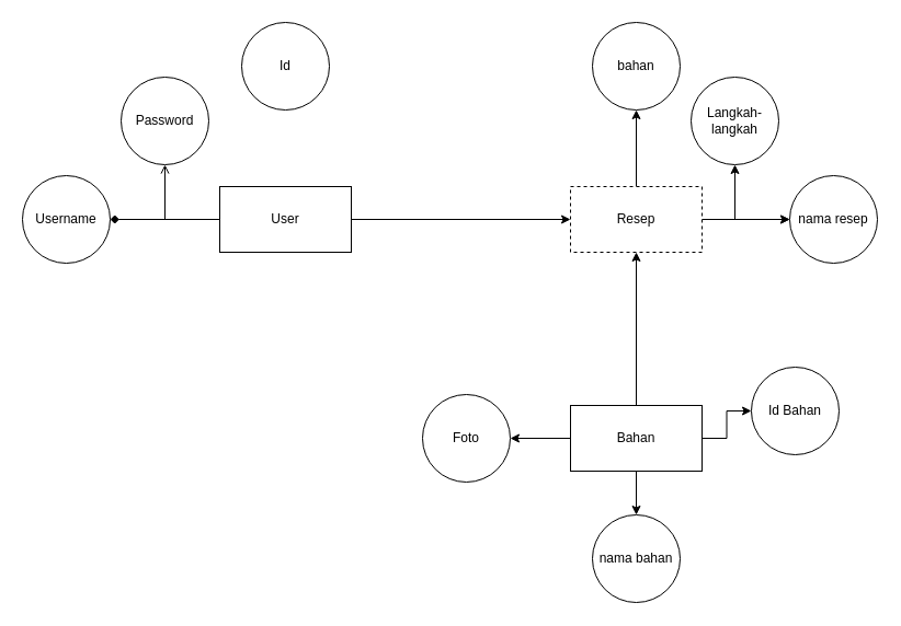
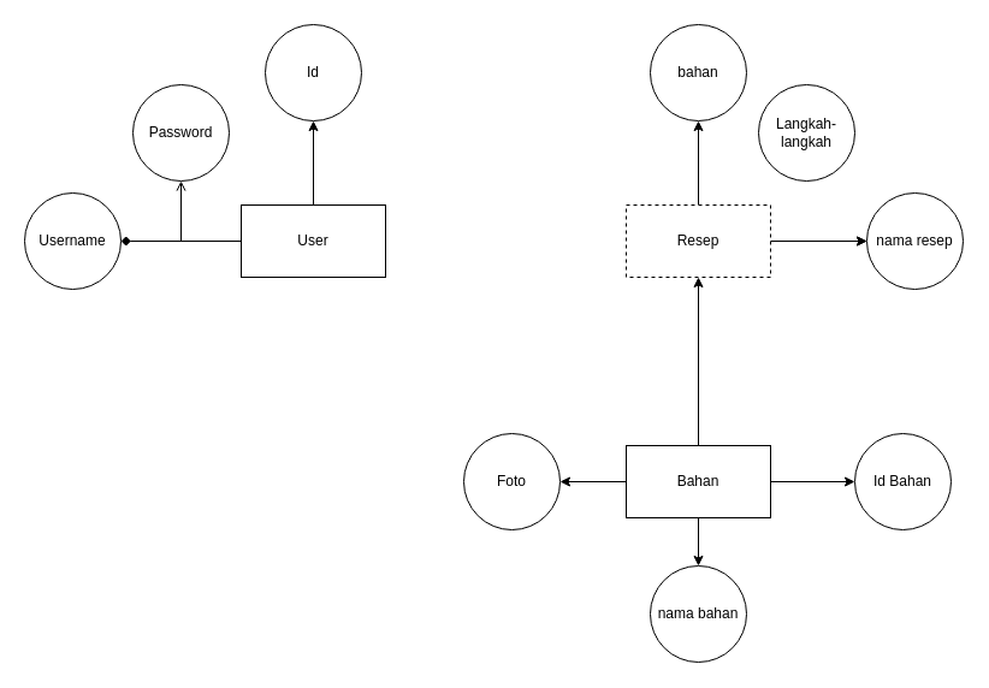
- <mxCell id="7" value="" style="edgeStyle=orthogonalEdgeStyle;rounded=0;orthogonalLoop=1;jettySize=auto;html=1;" edge="1" parent="1" source="10" target="23"><mxGeometry relative="1" as="geometry"><Array as="points"><mxPoint x="670" y="200" /></Array></mxGeometry></mxCell>
- <mxCell id="3" value="" style="edgeStyle=orthogonalEdgeStyle;rounded=0;orthogonalLoop=1;jettySize=auto;html=1;" edge="1" parent="1" source="5" target="10"><mxGeometry relative="1" as="geometry" /></mxCell>
+ <mxCell id="3" value="" style="edgeStyle=orthogonalEdgeStyle;rounded=0;orthogonalLoop=1;jettySize=auto;html=1;" edge="1" parent="1" source="5" target="17"><mxGeometry relative="1" as="geometry" /></mxCell>
- <mxCell id="21" value="Id Bahan" style="ellipse;whiteSpace=wrap;html=1;rounded=0;" vertex="1" parent="1"><mxGeometry x="685" y="335" width="80" height="80" as="geometry" /></mxCell>
+ <mxCell id="21" value="Id Bahan" style="ellipse;whiteSpace=wrap;html=1;rounded=0;" vertex="1" parent="1"><mxGeometry x="710" y="360" width="80" height="80" as="geometry" /></mxCell>
